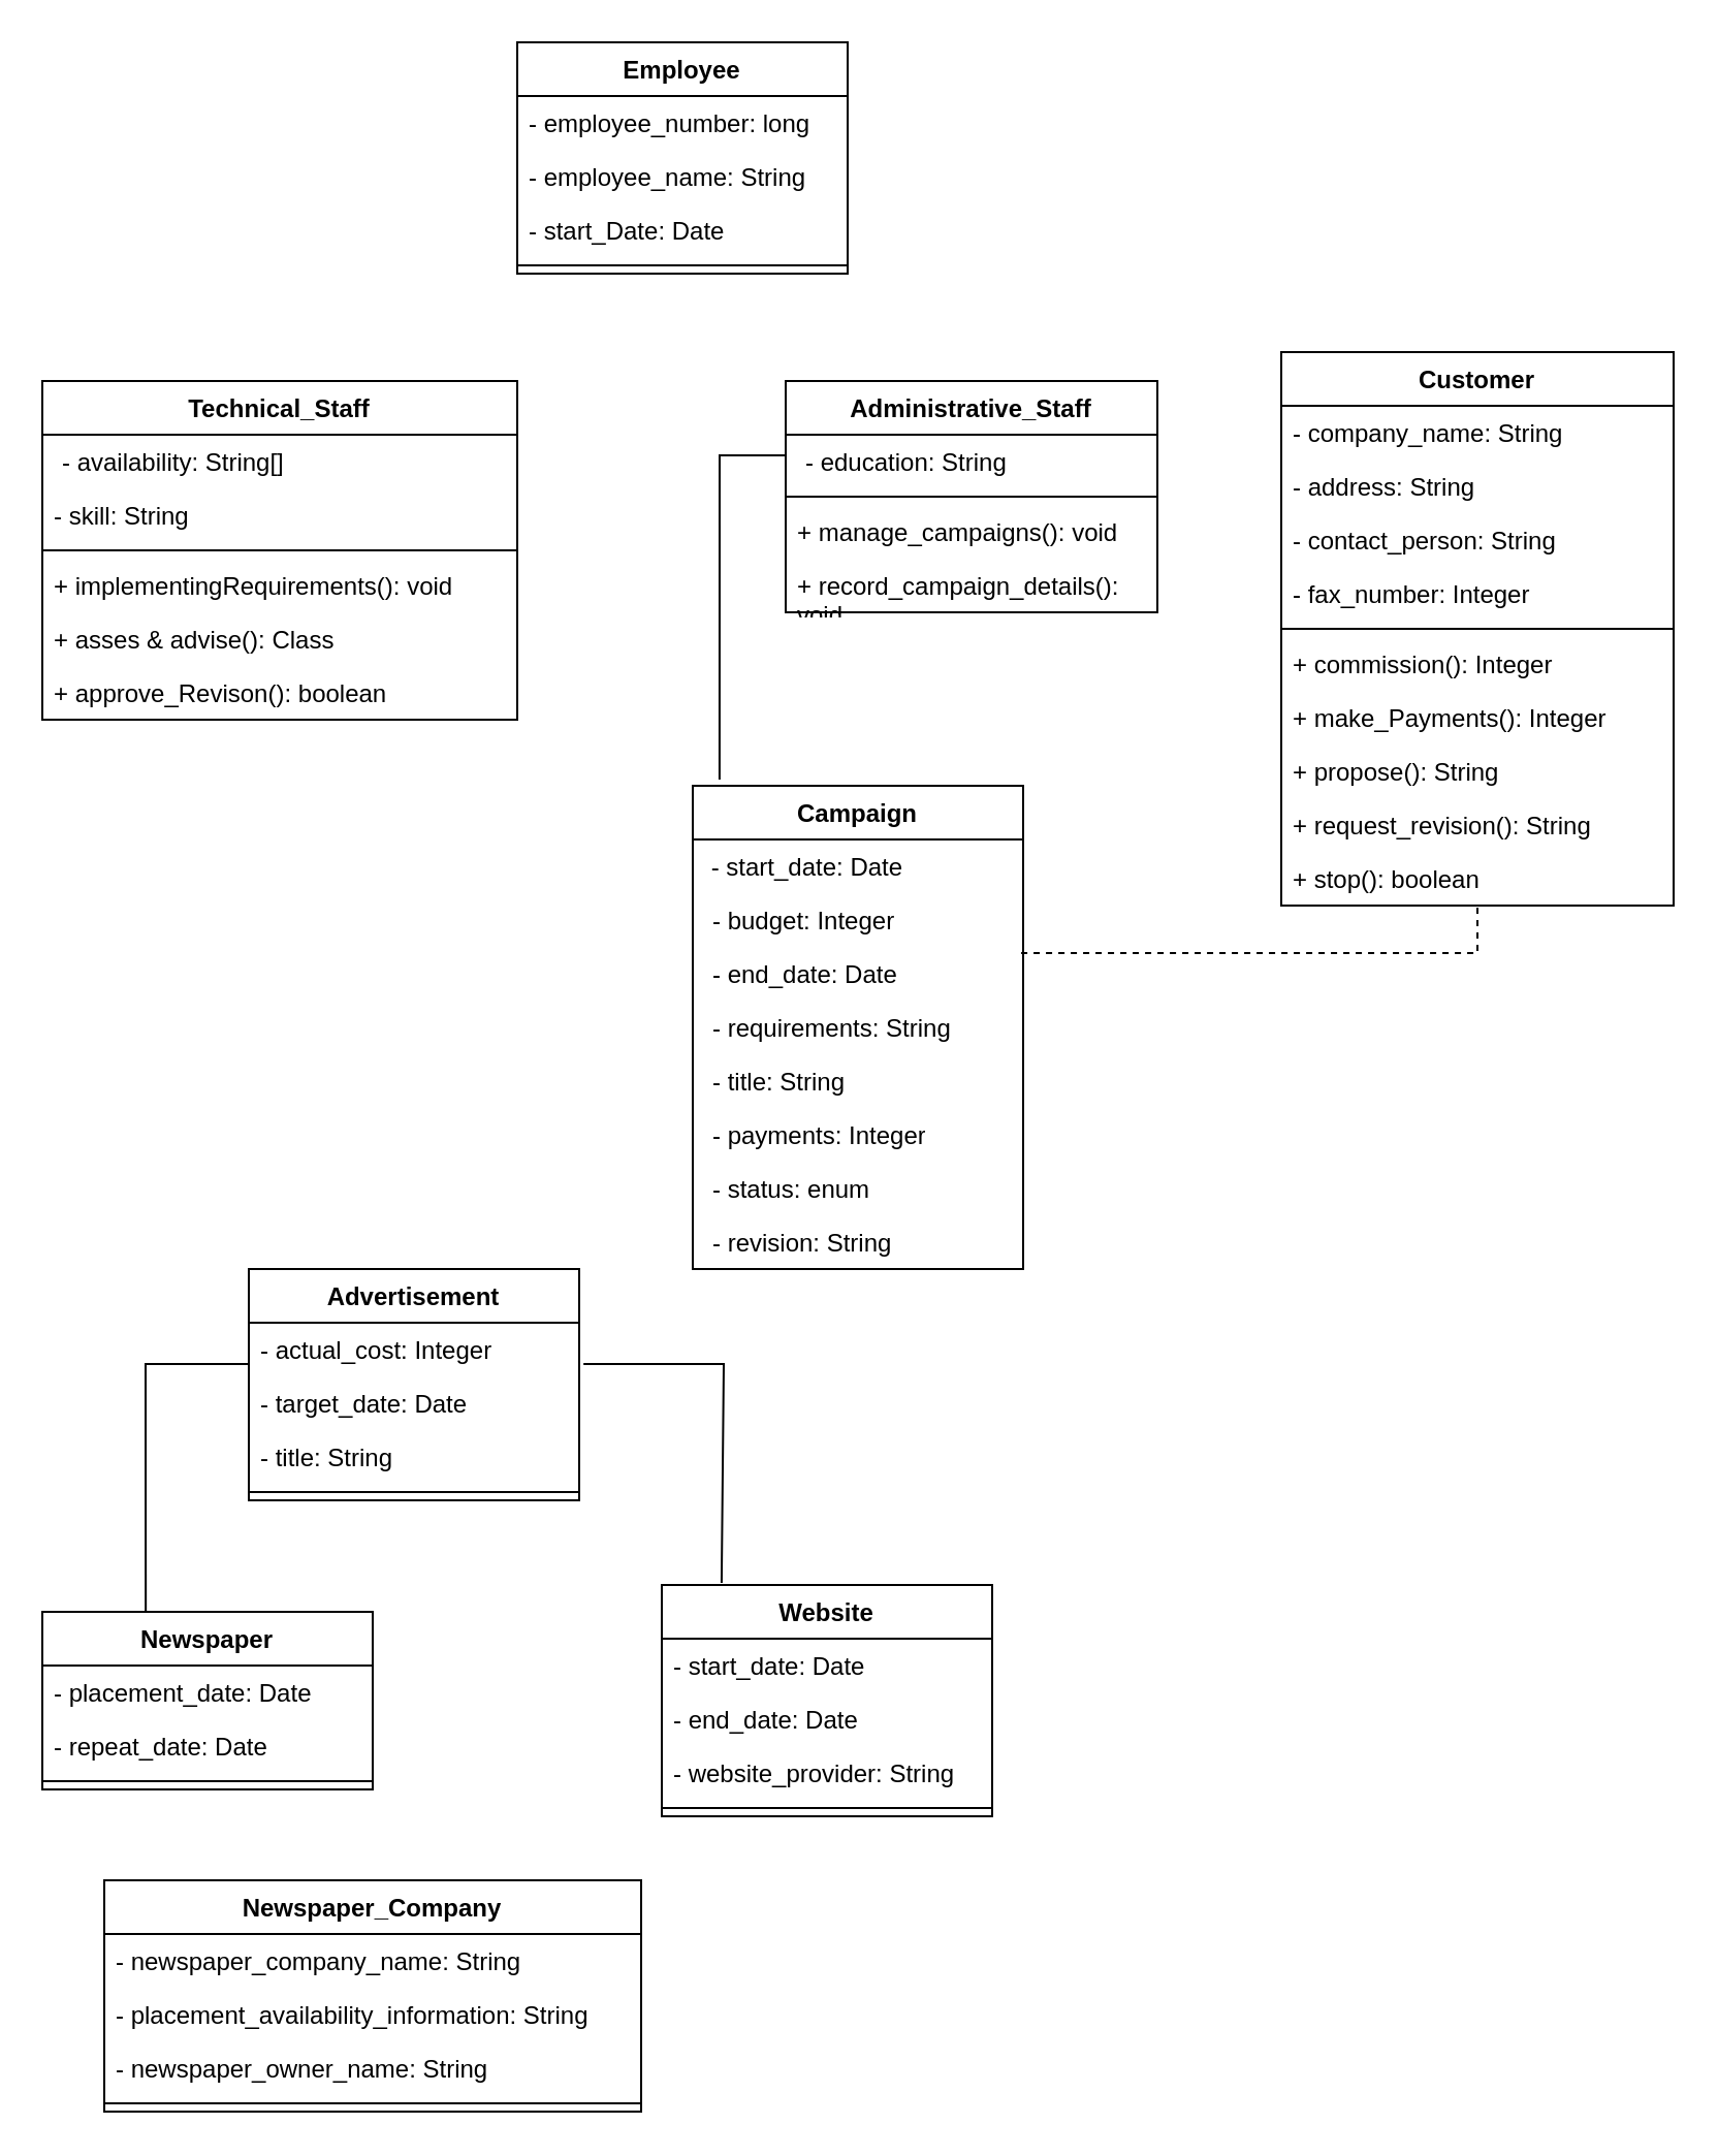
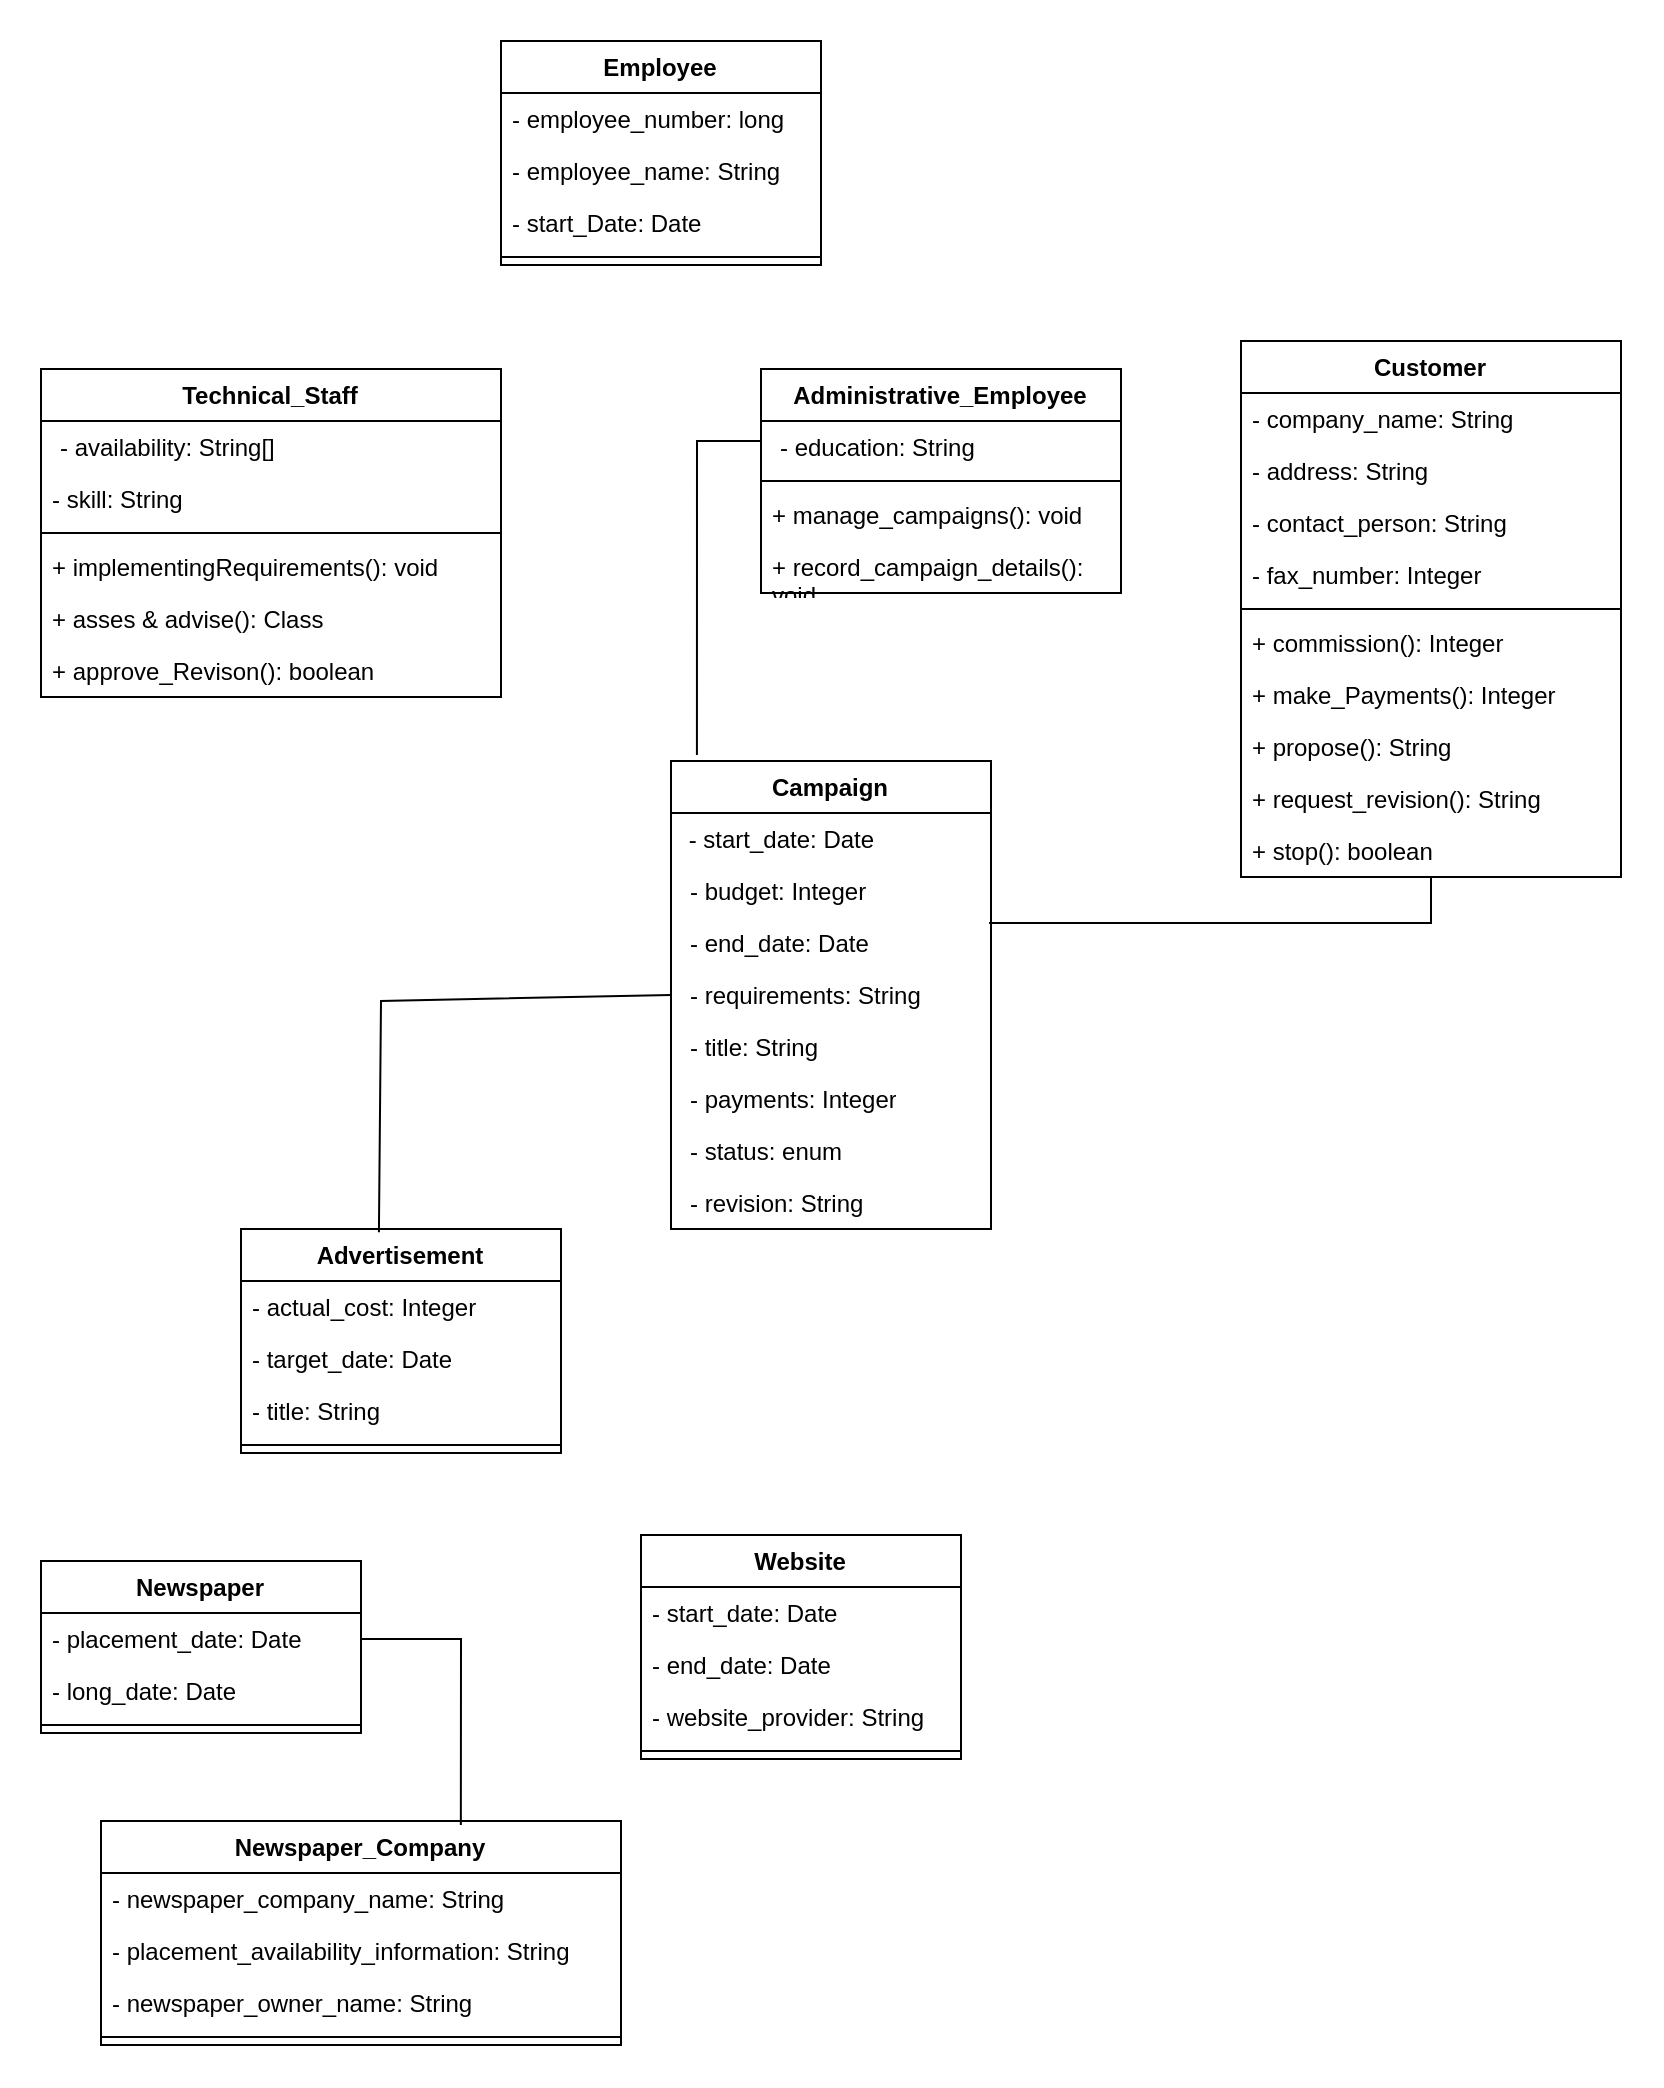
- <mxCell id="14" value="&lt;b style=&quot;border-color: var(--border-color);&quot;&gt;Administrative_Staff&lt;/b&gt;" style="swimlane;fontStyle=1;align=center;verticalAlign=top;childLayout=stackLayout;horizontal=1;startSize=26;horizontalStack=0;resizeParent=1;resizeParentMax=0;resizeLast=0;collapsible=1;marginBottom=0;whiteSpace=wrap;html=1;" vertex="1" parent="1"><mxGeometry x="380" y="184" width="180" height="112" as="geometry" /></mxCell>
+ <mxCell id="14" value="&lt;b style=&quot;border-color: var(--border-color);&quot;&gt;Administrative_Employee&lt;/b&gt;" style="swimlane;fontStyle=1;align=center;verticalAlign=top;childLayout=stackLayout;horizontal=1;startSize=26;horizontalStack=0;resizeParent=1;resizeParentMax=0;resizeLast=0;collapsible=1;marginBottom=0;whiteSpace=wrap;html=1;" vertex="1" parent="1"><mxGeometry x="380" y="184" width="180" height="112" as="geometry" /></mxCell>
- <mxCell id="40" value="" style="endArrow=none;html=1;rounded=0;exitX=0.994;exitY=1.115;exitDx=0;exitDy=0;exitPerimeter=0;dashed=1;" edge="1" parent="1" source="21" target="38"><mxGeometry width="50" height="50" relative="1" as="geometry"><mxPoint x="358" y="427" as="sourcePoint" /><mxPoint x="710" y="450" as="targetPoint" /><Array as="points"><mxPoint x="715" y="461" /></Array></mxGeometry></mxCell>
+ <mxCell id="40" value="" style="endArrow=none;html=1;rounded=0;exitX=0.994;exitY=1.115;exitDx=0;exitDy=0;exitPerimeter=0;" edge="1" parent="1" source="21" target="38"><mxGeometry width="50" height="50" relative="1" as="geometry"><mxPoint x="358" y="427" as="sourcePoint" /><mxPoint x="710" y="450" as="targetPoint" /><Array as="points"><mxPoint x="715" y="461" /></Array></mxGeometry></mxCell>
+ <mxCell id="46" value="" style="endArrow=none;html=1;rounded=0;exitX=0.431;exitY=0.014;exitDx=0;exitDy=0;exitPerimeter=0;entryX=0;entryY=0.5;entryDx=0;entryDy=0;" edge="1" parent="1" source="41" target="23"><mxGeometry width="50" height="50" relative="1" as="geometry"><mxPoint x="160" y="607" as="sourcePoint" /><mxPoint x="330" y="500" as="targetPoint" /><Array as="points"><mxPoint x="190" y="500" /></Array></mxGeometry></mxCell>
- <mxCell id="62" value="" style="endArrow=none;html=1;rounded=0;entryX=1.013;entryY=-0.231;entryDx=0;entryDy=0;entryPerimeter=0;exitX=0.181;exitY=-0.009;exitDx=0;exitDy=0;exitPerimeter=0;" edge="1" parent="1" source="51" target="43"><mxGeometry width="50" height="50" relative="1" as="geometry"><mxPoint x="350" y="760" as="sourcePoint" /><mxPoint x="130" y="670" as="targetPoint" /><Array as="points"><mxPoint x="350" y="660" /></Array></mxGeometry></mxCell>
- <mxCell id="61" value="" style="endArrow=none;html=1;rounded=0;entryX=0;entryY=-0.231;entryDx=0;entryDy=0;exitX=0.313;exitY=0;exitDx=0;exitDy=0;exitPerimeter=0;entryPerimeter=0;" edge="1" parent="1" source="47" target="43"><mxGeometry width="50" height="50" relative="1" as="geometry"><mxPoint x="660" y="860" as="sourcePoint" /><mxPoint x="710" y="810" as="targetPoint" /><Array as="points"><mxPoint x="70" y="660" /></Array></mxGeometry></mxCell>
+ <mxCell id="63" value="" style="endArrow=none;html=1;rounded=0;exitX=0.692;exitY=0.018;exitDx=0;exitDy=0;exitPerimeter=0;entryX=1;entryY=0.5;entryDx=0;entryDy=0;" edge="1" parent="1" source="56" target="48"><mxGeometry width="50" height="50" relative="1" as="geometry"><mxPoint x="80" y="790" as="sourcePoint" /><mxPoint x="200" y="760" as="targetPoint" /><Array as="points"><mxPoint x="230" y="819" /></Array></mxGeometry></mxCell>
- <mxCell id="49" value="- repeat_date: Date" style="text;strokeColor=none;fillColor=none;align=left;verticalAlign=top;spacingLeft=4;spacingRight=4;overflow=hidden;rotatable=0;points=[[0,0.5],[1,0.5]];portConstraint=eastwest;whiteSpace=wrap;html=1;" vertex="1" parent="47"><mxGeometry y="52" width="160" height="26" as="geometry" /></mxCell>
+ <mxCell id="49" value="- long_date: Date" style="text;strokeColor=none;fillColor=none;align=left;verticalAlign=top;spacingLeft=4;spacingRight=4;overflow=hidden;rotatable=0;points=[[0,0.5],[1,0.5]];portConstraint=eastwest;whiteSpace=wrap;html=1;" vertex="1" parent="47"><mxGeometry y="52" width="160" height="26" as="geometry" /></mxCell>
